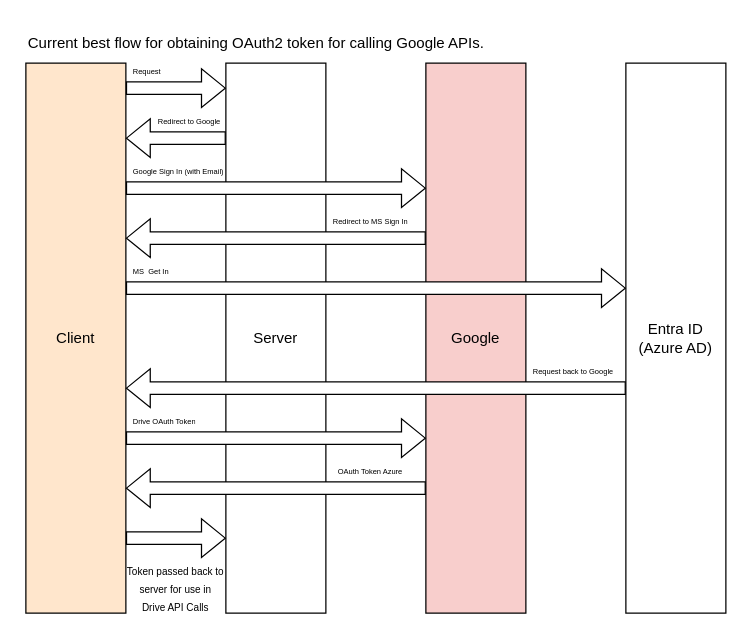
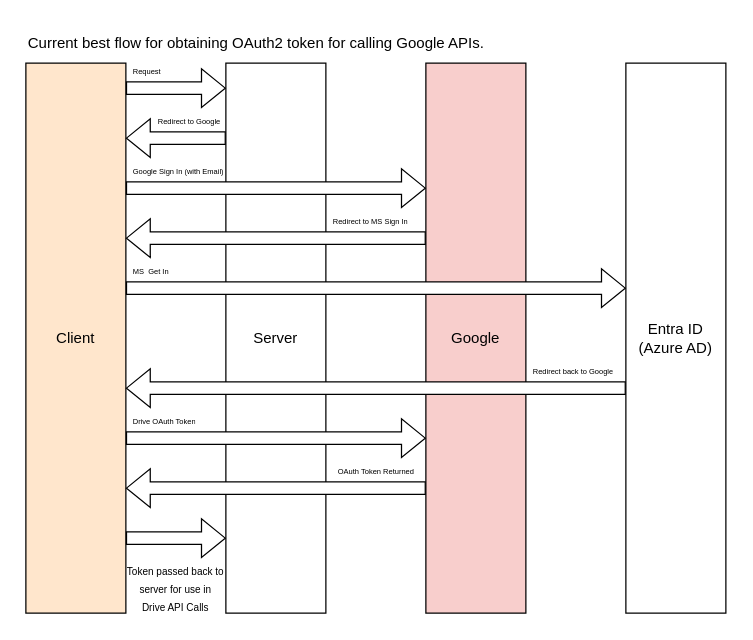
- <mxCell id="17" value="&lt;font style=&quot;font-size: 6px;&quot;&gt;Request back to Google&lt;/font&gt;" style="text;strokeColor=none;fillColor=none;align=left;verticalAlign=middle;spacingLeft=4;spacingRight=4;overflow=hidden;points=[[0,0.5],[1,0.5]];portConstraint=eastwest;rotatable=0;whiteSpace=wrap;html=1;" parent="1" vertex="1"><mxGeometry x="420" y="280" width="90" height="30" as="geometry" /></mxCell>
+ <mxCell id="17" value="&lt;font style=&quot;font-size: 6px;&quot;&gt;Redirect back to Google&lt;/font&gt;" style="text;strokeColor=none;fillColor=none;align=left;verticalAlign=middle;spacingLeft=4;spacingRight=4;overflow=hidden;points=[[0,0.5],[1,0.5]];portConstraint=eastwest;rotatable=0;whiteSpace=wrap;html=1;" parent="1" vertex="1"><mxGeometry x="420" y="280" width="90" height="30" as="geometry" /></mxCell>
- <mxCell id="21" value="&lt;font style=&quot;font-size: 6px;&quot;&gt;OAuth Token Azure&lt;/font&gt;" style="text;strokeColor=none;fillColor=none;align=left;verticalAlign=middle;spacingLeft=4;spacingRight=4;overflow=hidden;points=[[0,0.5],[1,0.5]];portConstraint=eastwest;rotatable=0;whiteSpace=wrap;html=1;" parent="1" vertex="1"><mxGeometry x="264" y="360" width="90" height="30" as="geometry" /></mxCell>
+ <mxCell id="21" value="&lt;font style=&quot;font-size: 6px;&quot;&gt;OAuth Token Returned&lt;/font&gt;" style="text;strokeColor=none;fillColor=none;align=left;verticalAlign=middle;spacingLeft=4;spacingRight=4;overflow=hidden;points=[[0,0.5],[1,0.5]];portConstraint=eastwest;rotatable=0;whiteSpace=wrap;html=1;" parent="1" vertex="1"><mxGeometry x="264" y="360" width="90" height="30" as="geometry" /></mxCell>
